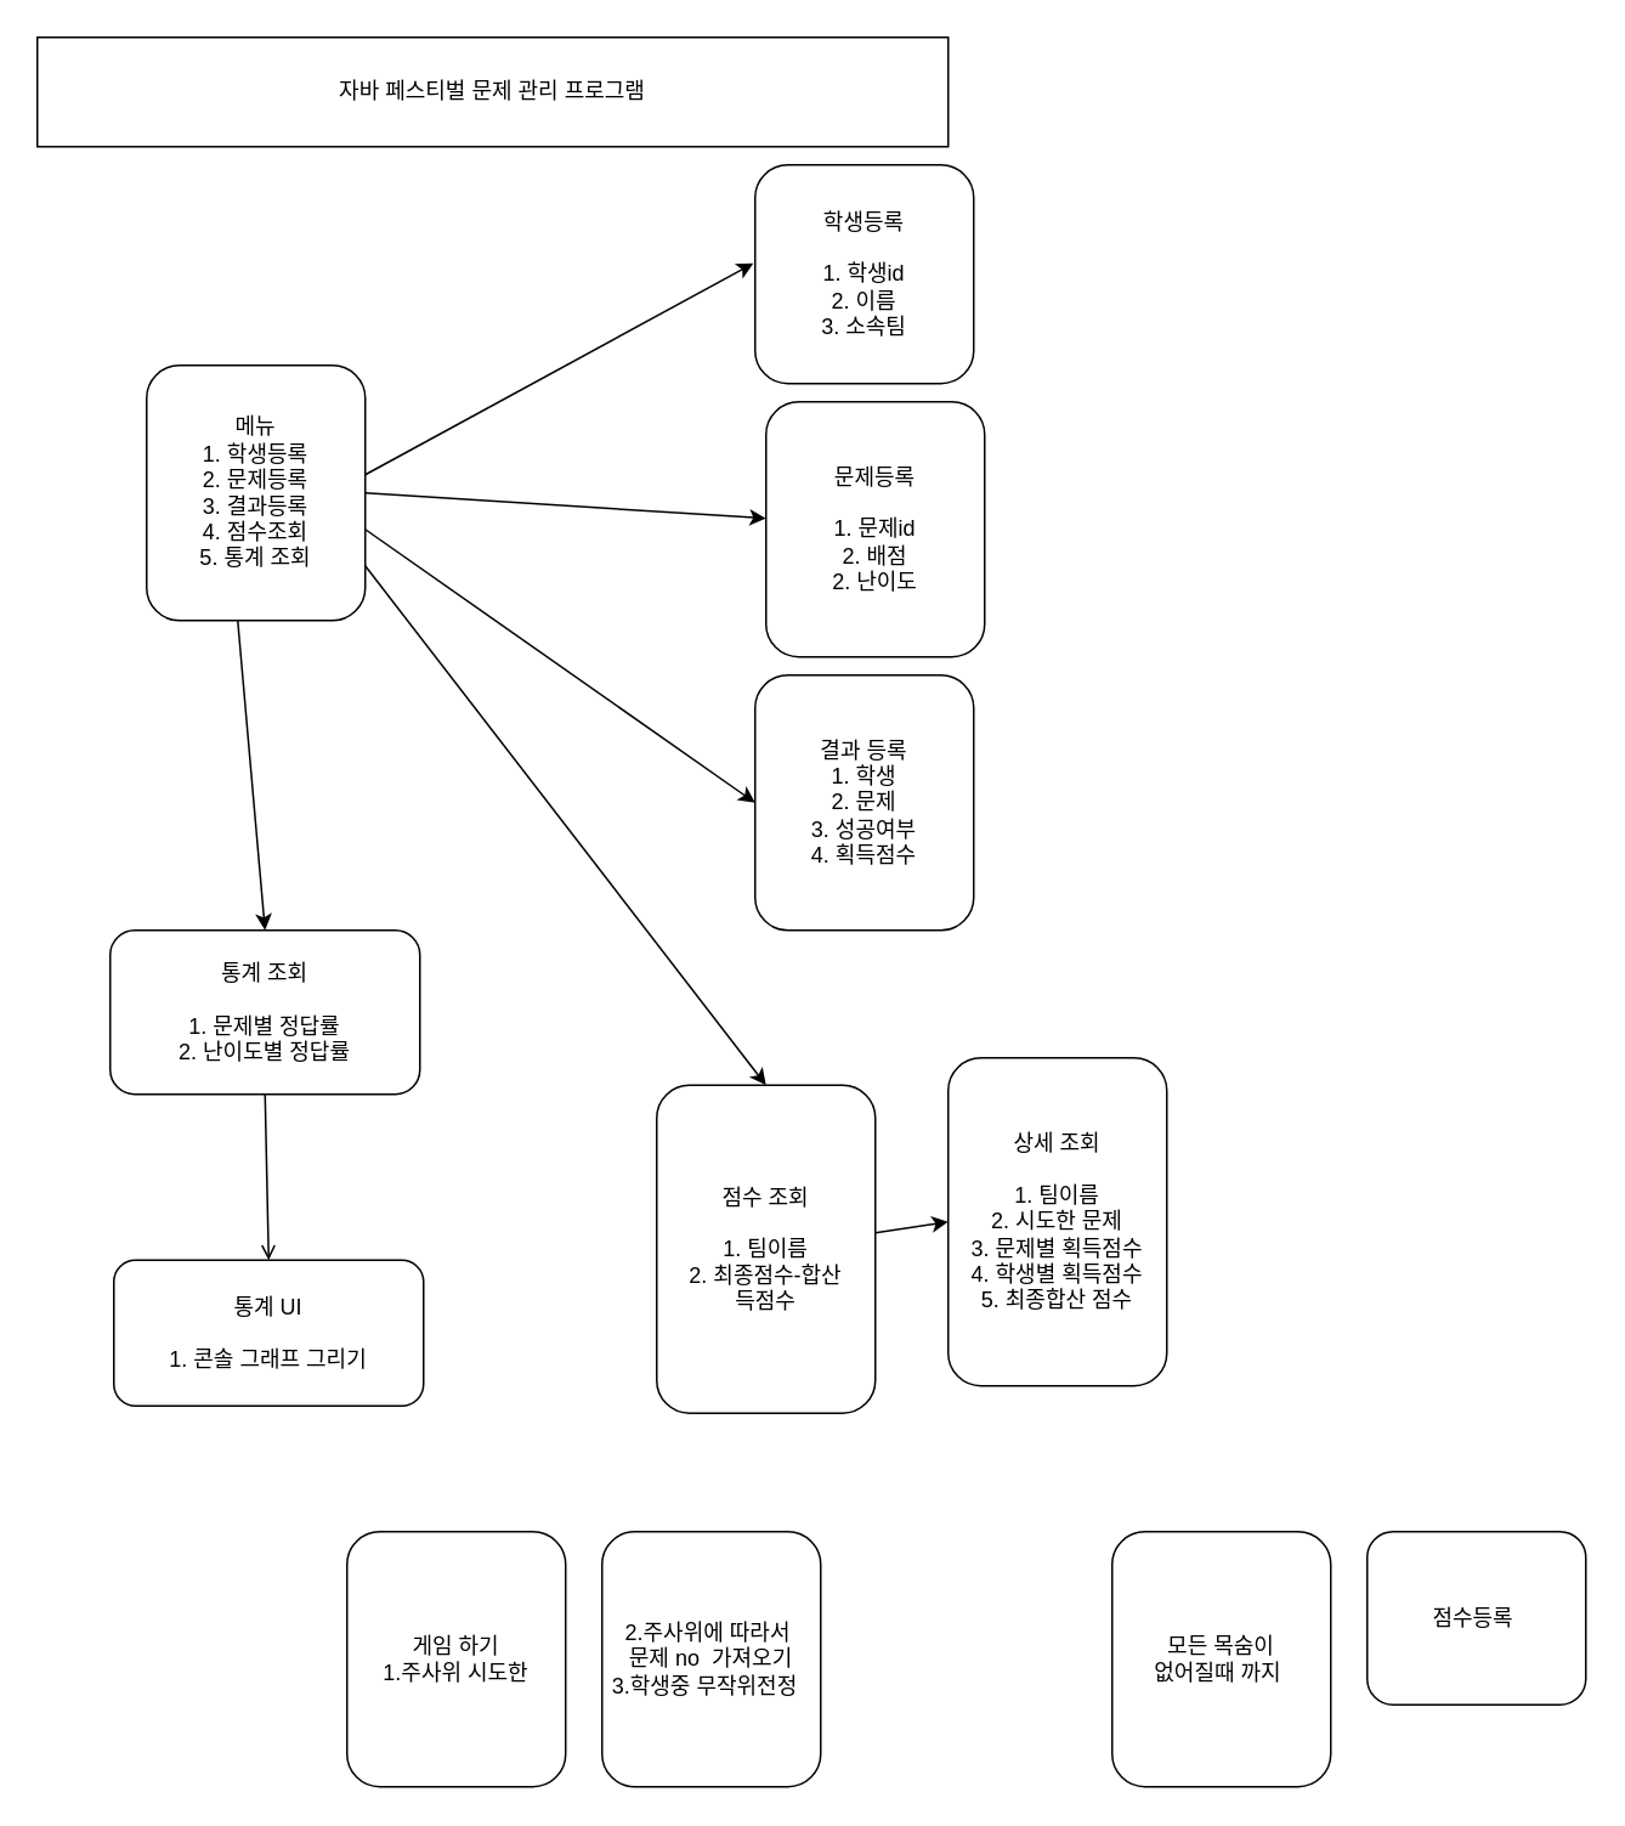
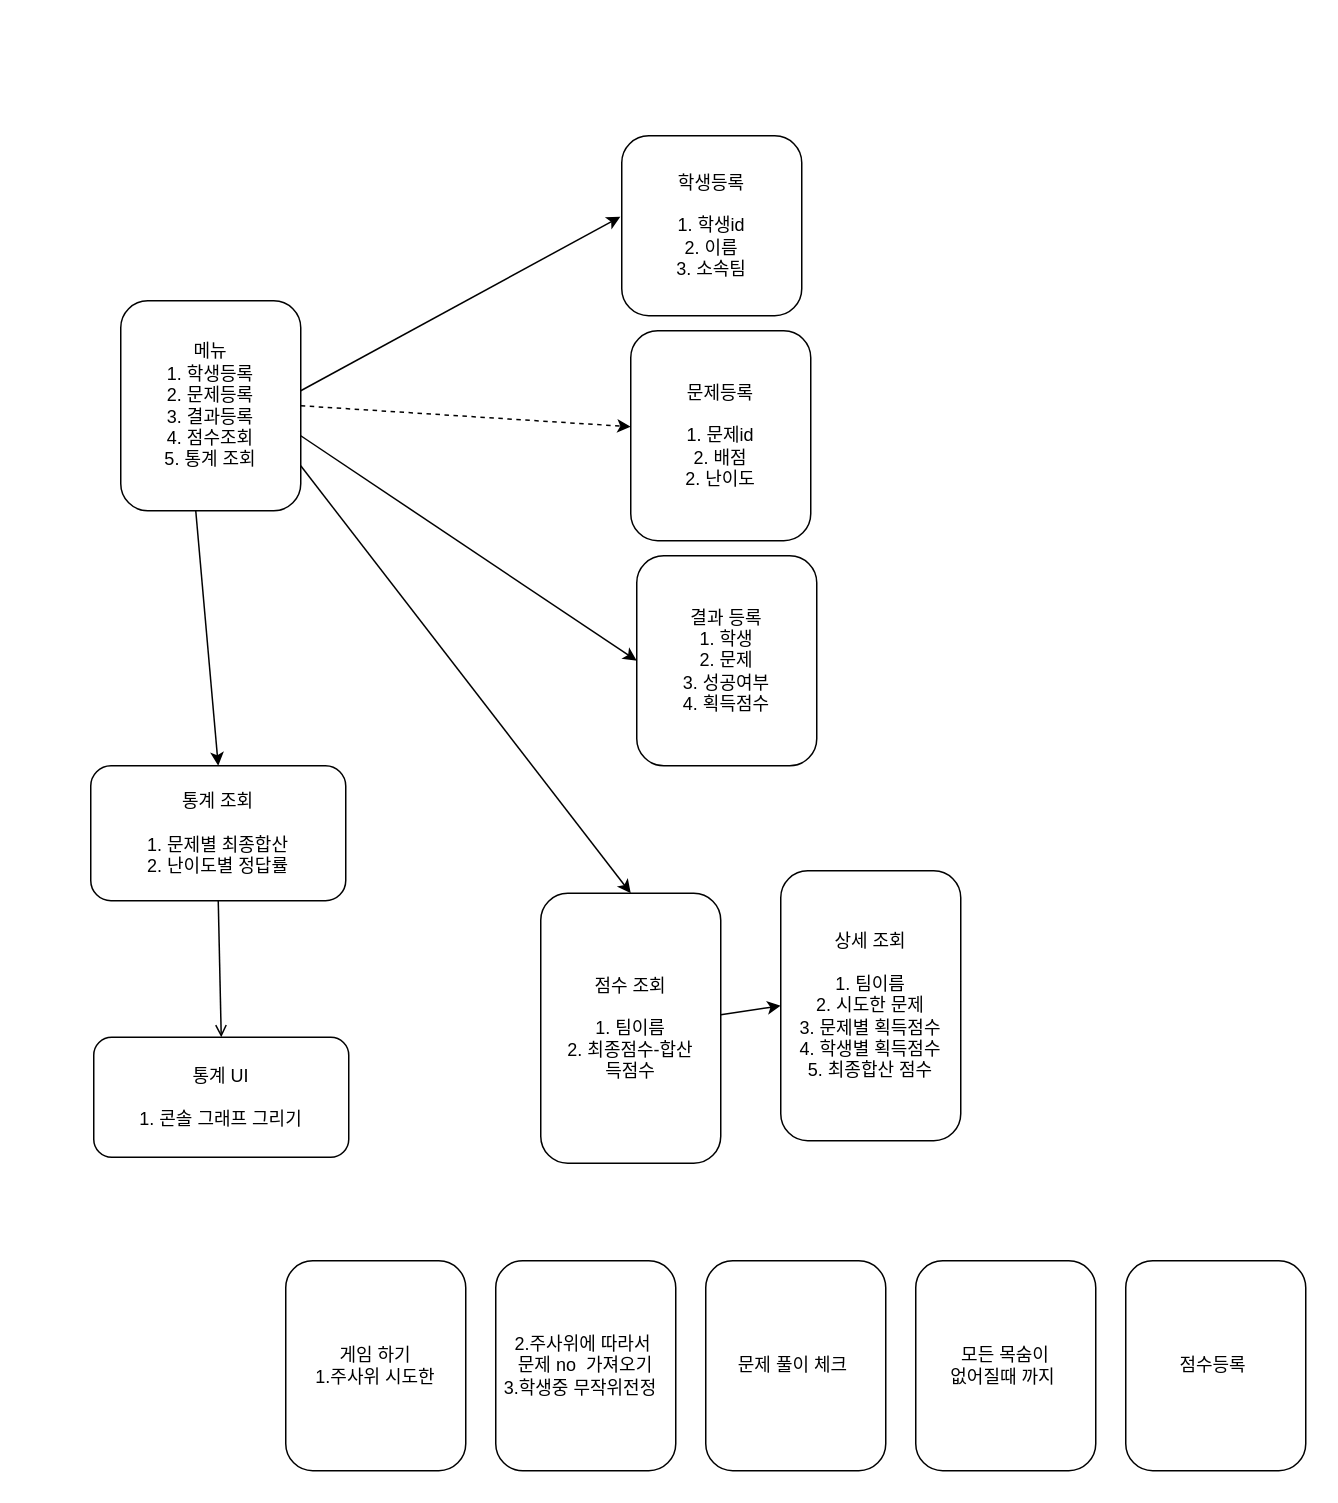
- <mxCell id="11" value="자바 페스티벌 문제 관리 프로그램" style="rounded=0;whiteSpace=wrap;html=1;" parent="1" vertex="1"><mxGeometry x="20" y="20" width="500" height="60" as="geometry" /></mxCell>
- <mxCell id="8" value="" style="endArrow=classic;html=1;rounded=0;entryX=0;entryY=0.457;entryDx=0;entryDy=0;entryPerimeter=0;exitX=1;exitY=0.5;exitDx=0;exitDy=0;" parent="1" source="6" target="3" edge="1"><mxGeometry width="50" height="50" relative="1" as="geometry"><mxPoint x="260" y="366" as="sourcePoint" /><mxPoint x="349.04" y="230" as="targetPoint" /></mxGeometry></mxCell>
+ <mxCell id="8" value="" style="endArrow=classic;html=1;rounded=0;entryX=0;entryY=0.457;entryDx=0;entryDy=0;entryPerimeter=0;exitX=1;exitY=0.5;exitDx=0;exitDy=0;dashed=1;" parent="1" source="6" target="3" edge="1"><mxGeometry width="50" height="50" relative="1" as="geometry"><mxPoint x="260" y="366" as="sourcePoint" /><mxPoint x="349.04" y="230" as="targetPoint" /></mxGeometry></mxCell>
- <mxCell id="4" value="결과 등록&lt;br&gt;1. 학생&lt;br&gt;2. 문제&lt;br&gt;3. 성공여부&lt;br&gt;4. 획득점수" style="rounded=1;whiteSpace=wrap;html=1;fontSize=12;glass=0;strokeWidth=1;shadow=0;" parent="1" vertex="1"><mxGeometry x="414" y="370" width="120" height="140" as="geometry" /></mxCell>
+ <mxCell id="4" value="결과 등록&lt;br&gt;1. 학생&lt;br&gt;2. 문제&lt;br&gt;3. 성공여부&lt;br&gt;4. 획득점수" style="rounded=1;whiteSpace=wrap;html=1;fontSize=12;glass=0;strokeWidth=1;shadow=0;" parent="1" vertex="1"><mxGeometry x="424" y="370" width="120" height="140" as="geometry" /></mxCell>
- <mxCell id="14" value="통계 조회&lt;br&gt;&lt;br&gt;1. 문제별 정답률&lt;br&gt;2. 난이도별 정답률" style="rounded=1;whiteSpace=wrap;html=1;fontSize=12;glass=0;strokeWidth=1;shadow=0;" parent="1" vertex="1"><mxGeometry x="60" y="510" width="170" height="90" as="geometry" /></mxCell>
+ <mxCell id="14" value="통계 조회&lt;br&gt;&lt;br&gt;1. 문제별 최종합산&lt;br&gt;2. 난이도별 정답률" style="rounded=1;whiteSpace=wrap;html=1;fontSize=12;glass=0;strokeWidth=1;shadow=0;" parent="1" vertex="1"><mxGeometry x="60" y="510" width="170" height="90" as="geometry" /></mxCell>
- <mxCell id="21" value="점수등록&amp;nbsp;" style="rounded=1;whiteSpace=wrap;html=1;fontSize=12;glass=0;strokeWidth=1;shadow=0;" vertex="1" parent="1"><mxGeometry x="750" y="840" width="120" height="95" as="geometry" /></mxCell>
+ <mxCell id="21" value="점수등록&amp;nbsp;" style="rounded=1;whiteSpace=wrap;html=1;fontSize=12;glass=0;strokeWidth=1;shadow=0;" vertex="1" parent="1"><mxGeometry x="750" y="840" width="120" height="140" as="geometry" /></mxCell>
+ <mxCell id="20" value="문제 풀이 체크&amp;nbsp;" style="rounded=1;whiteSpace=wrap;html=1;fontSize=12;glass=0;strokeWidth=1;shadow=0;" vertex="1" parent="1"><mxGeometry x="470" y="840" width="120" height="140" as="geometry" /></mxCell>
